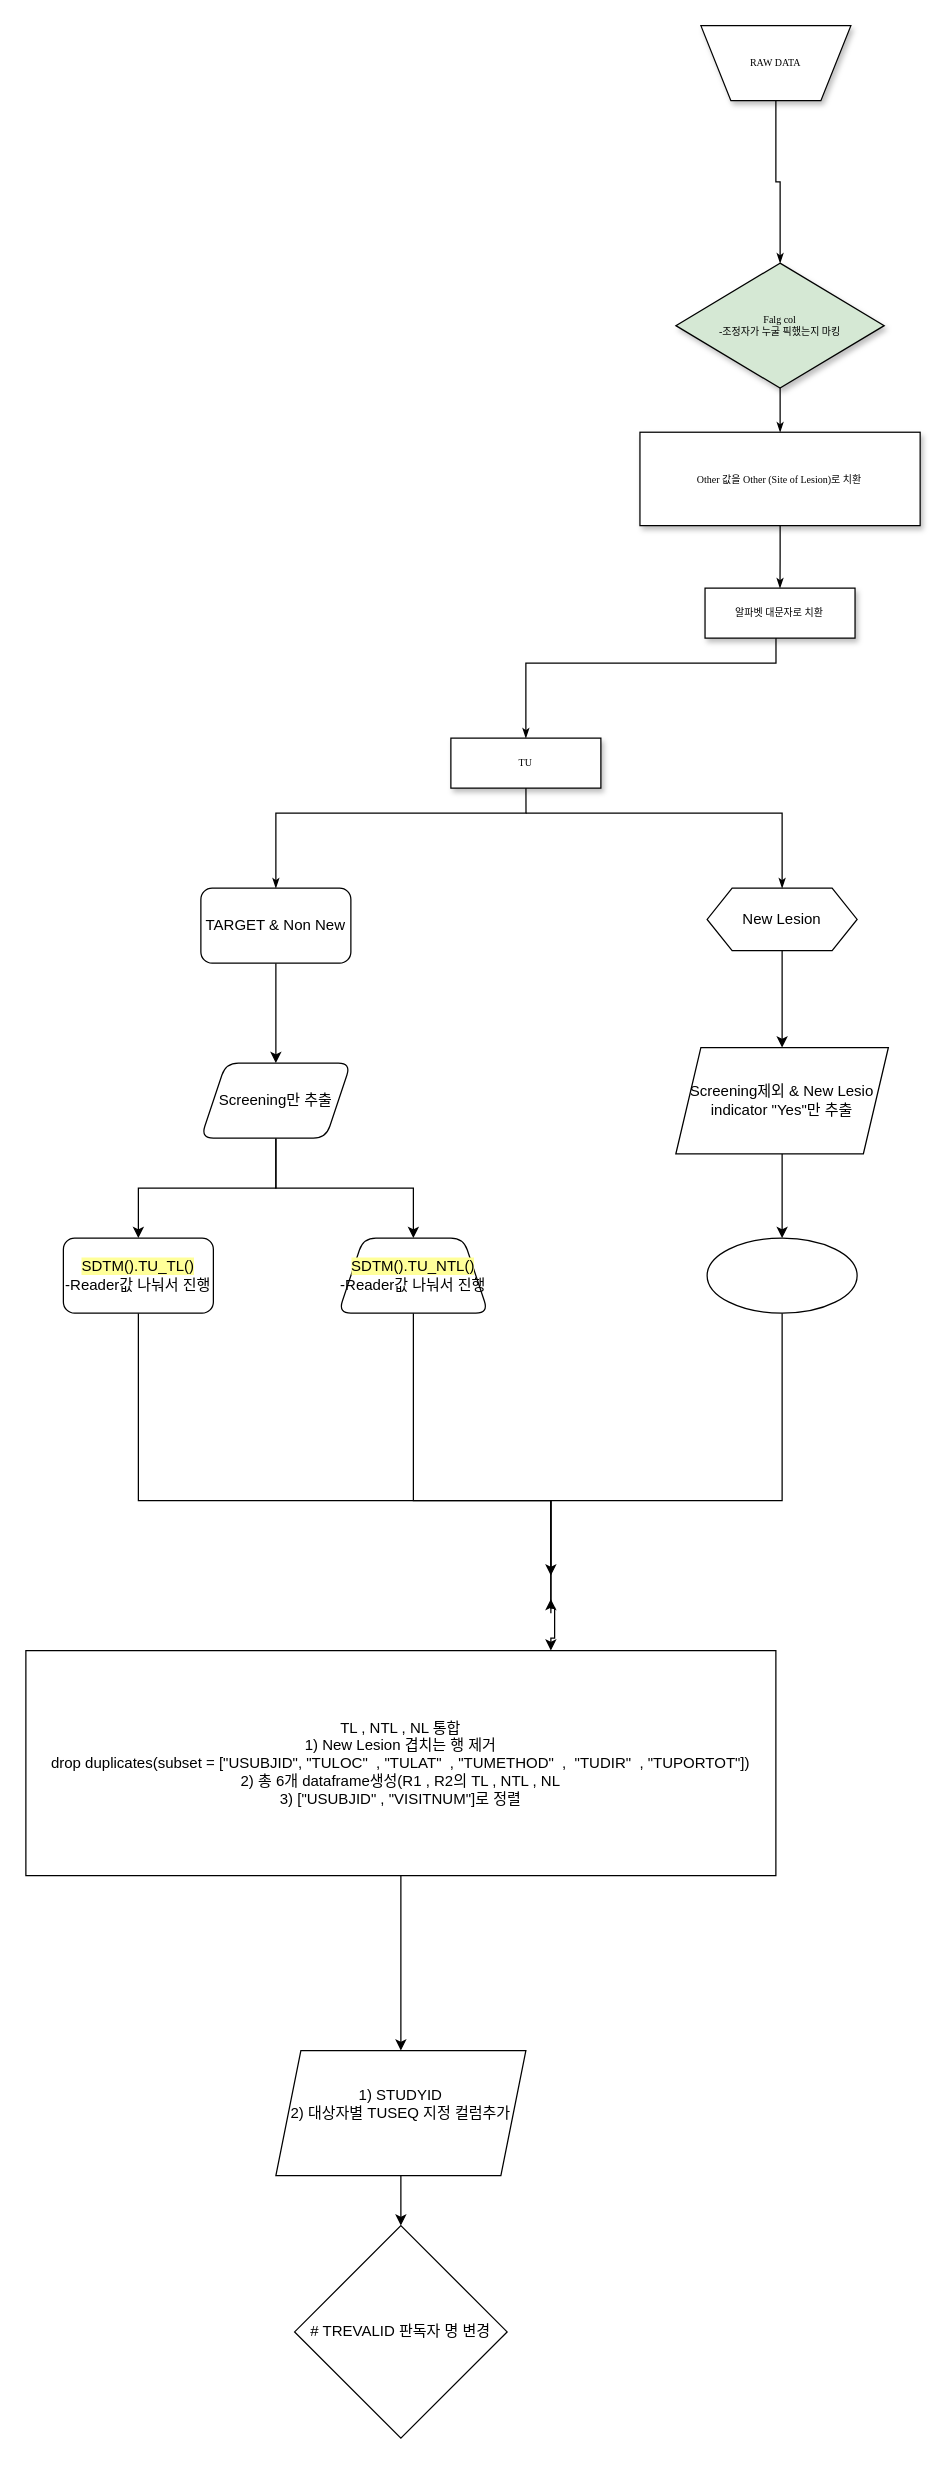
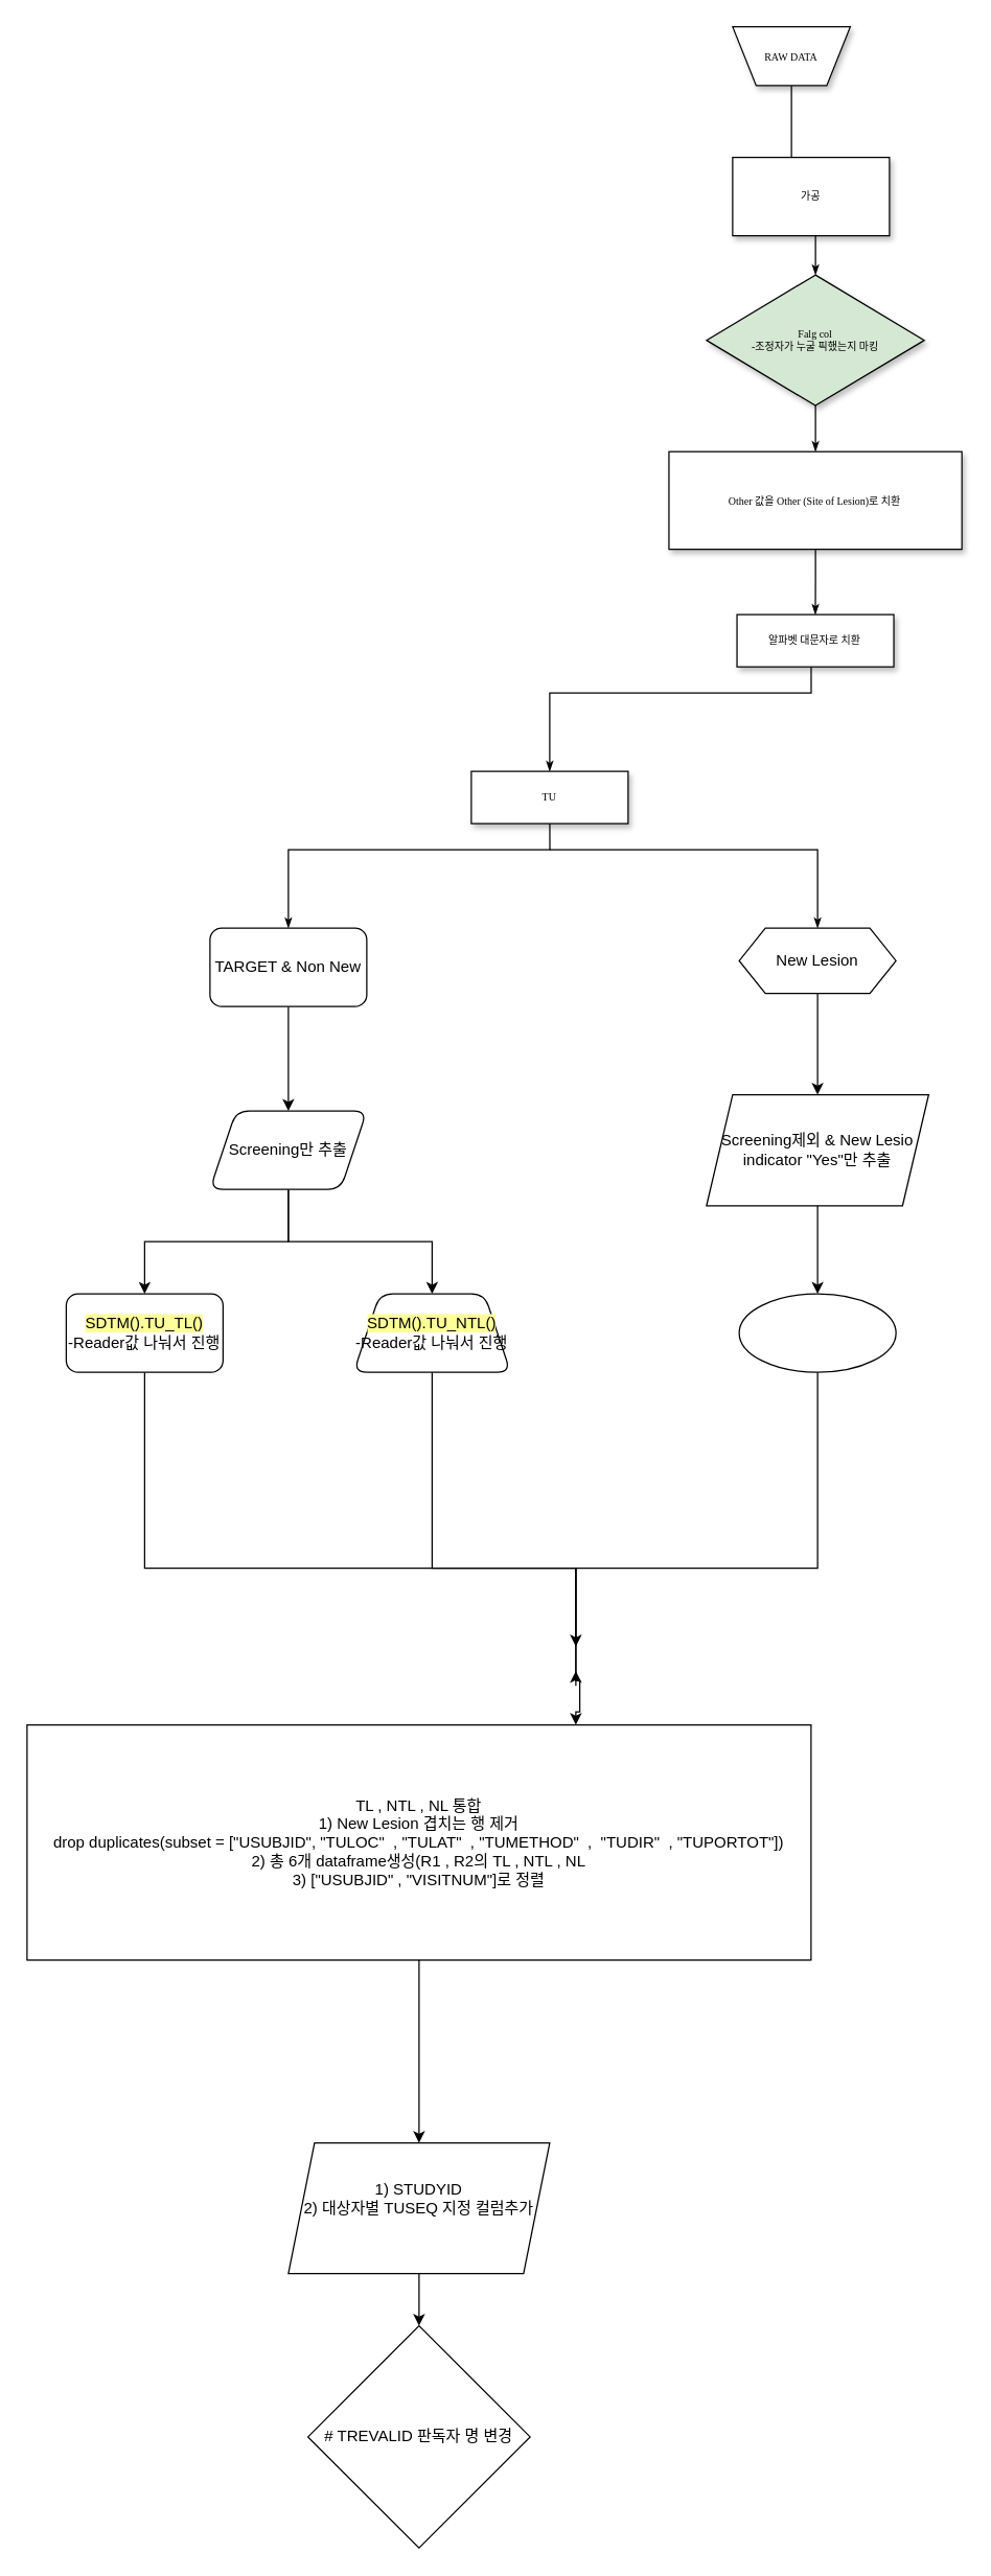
- <mxCell id="3" value="RAW DATA" style="shape=trapezoid;whiteSpace=wrap;html=1;rounded=0;shadow=1;labelBackgroundColor=none;strokeWidth=1;fontFamily=Verdana;fontSize=8;align=center;flipV=1;" vertex="1" parent="1"><mxGeometry x="560" y="20" width="120" height="60" as="geometry" /></mxCell>
+ <mxCell id="3" value="RAW DATA" style="shape=trapezoid;whiteSpace=wrap;html=1;rounded=0;shadow=1;labelBackgroundColor=none;strokeWidth=1;fontFamily=Verdana;fontSize=8;align=center;flipV=1;" vertex="1" parent="1"><mxGeometry x="560" y="20" width="90" height="45" as="geometry" /></mxCell>
+ <mxCell id="4" value="가공" style="rounded=0;whiteSpace=wrap;html=1;shadow=1;labelBackgroundColor=none;strokeWidth=1;fontFamily=Verdana;fontSize=8;align=center;" vertex="1" parent="1"><mxGeometry x="560" y="120" width="120" height="60" as="geometry" /></mxCell>
